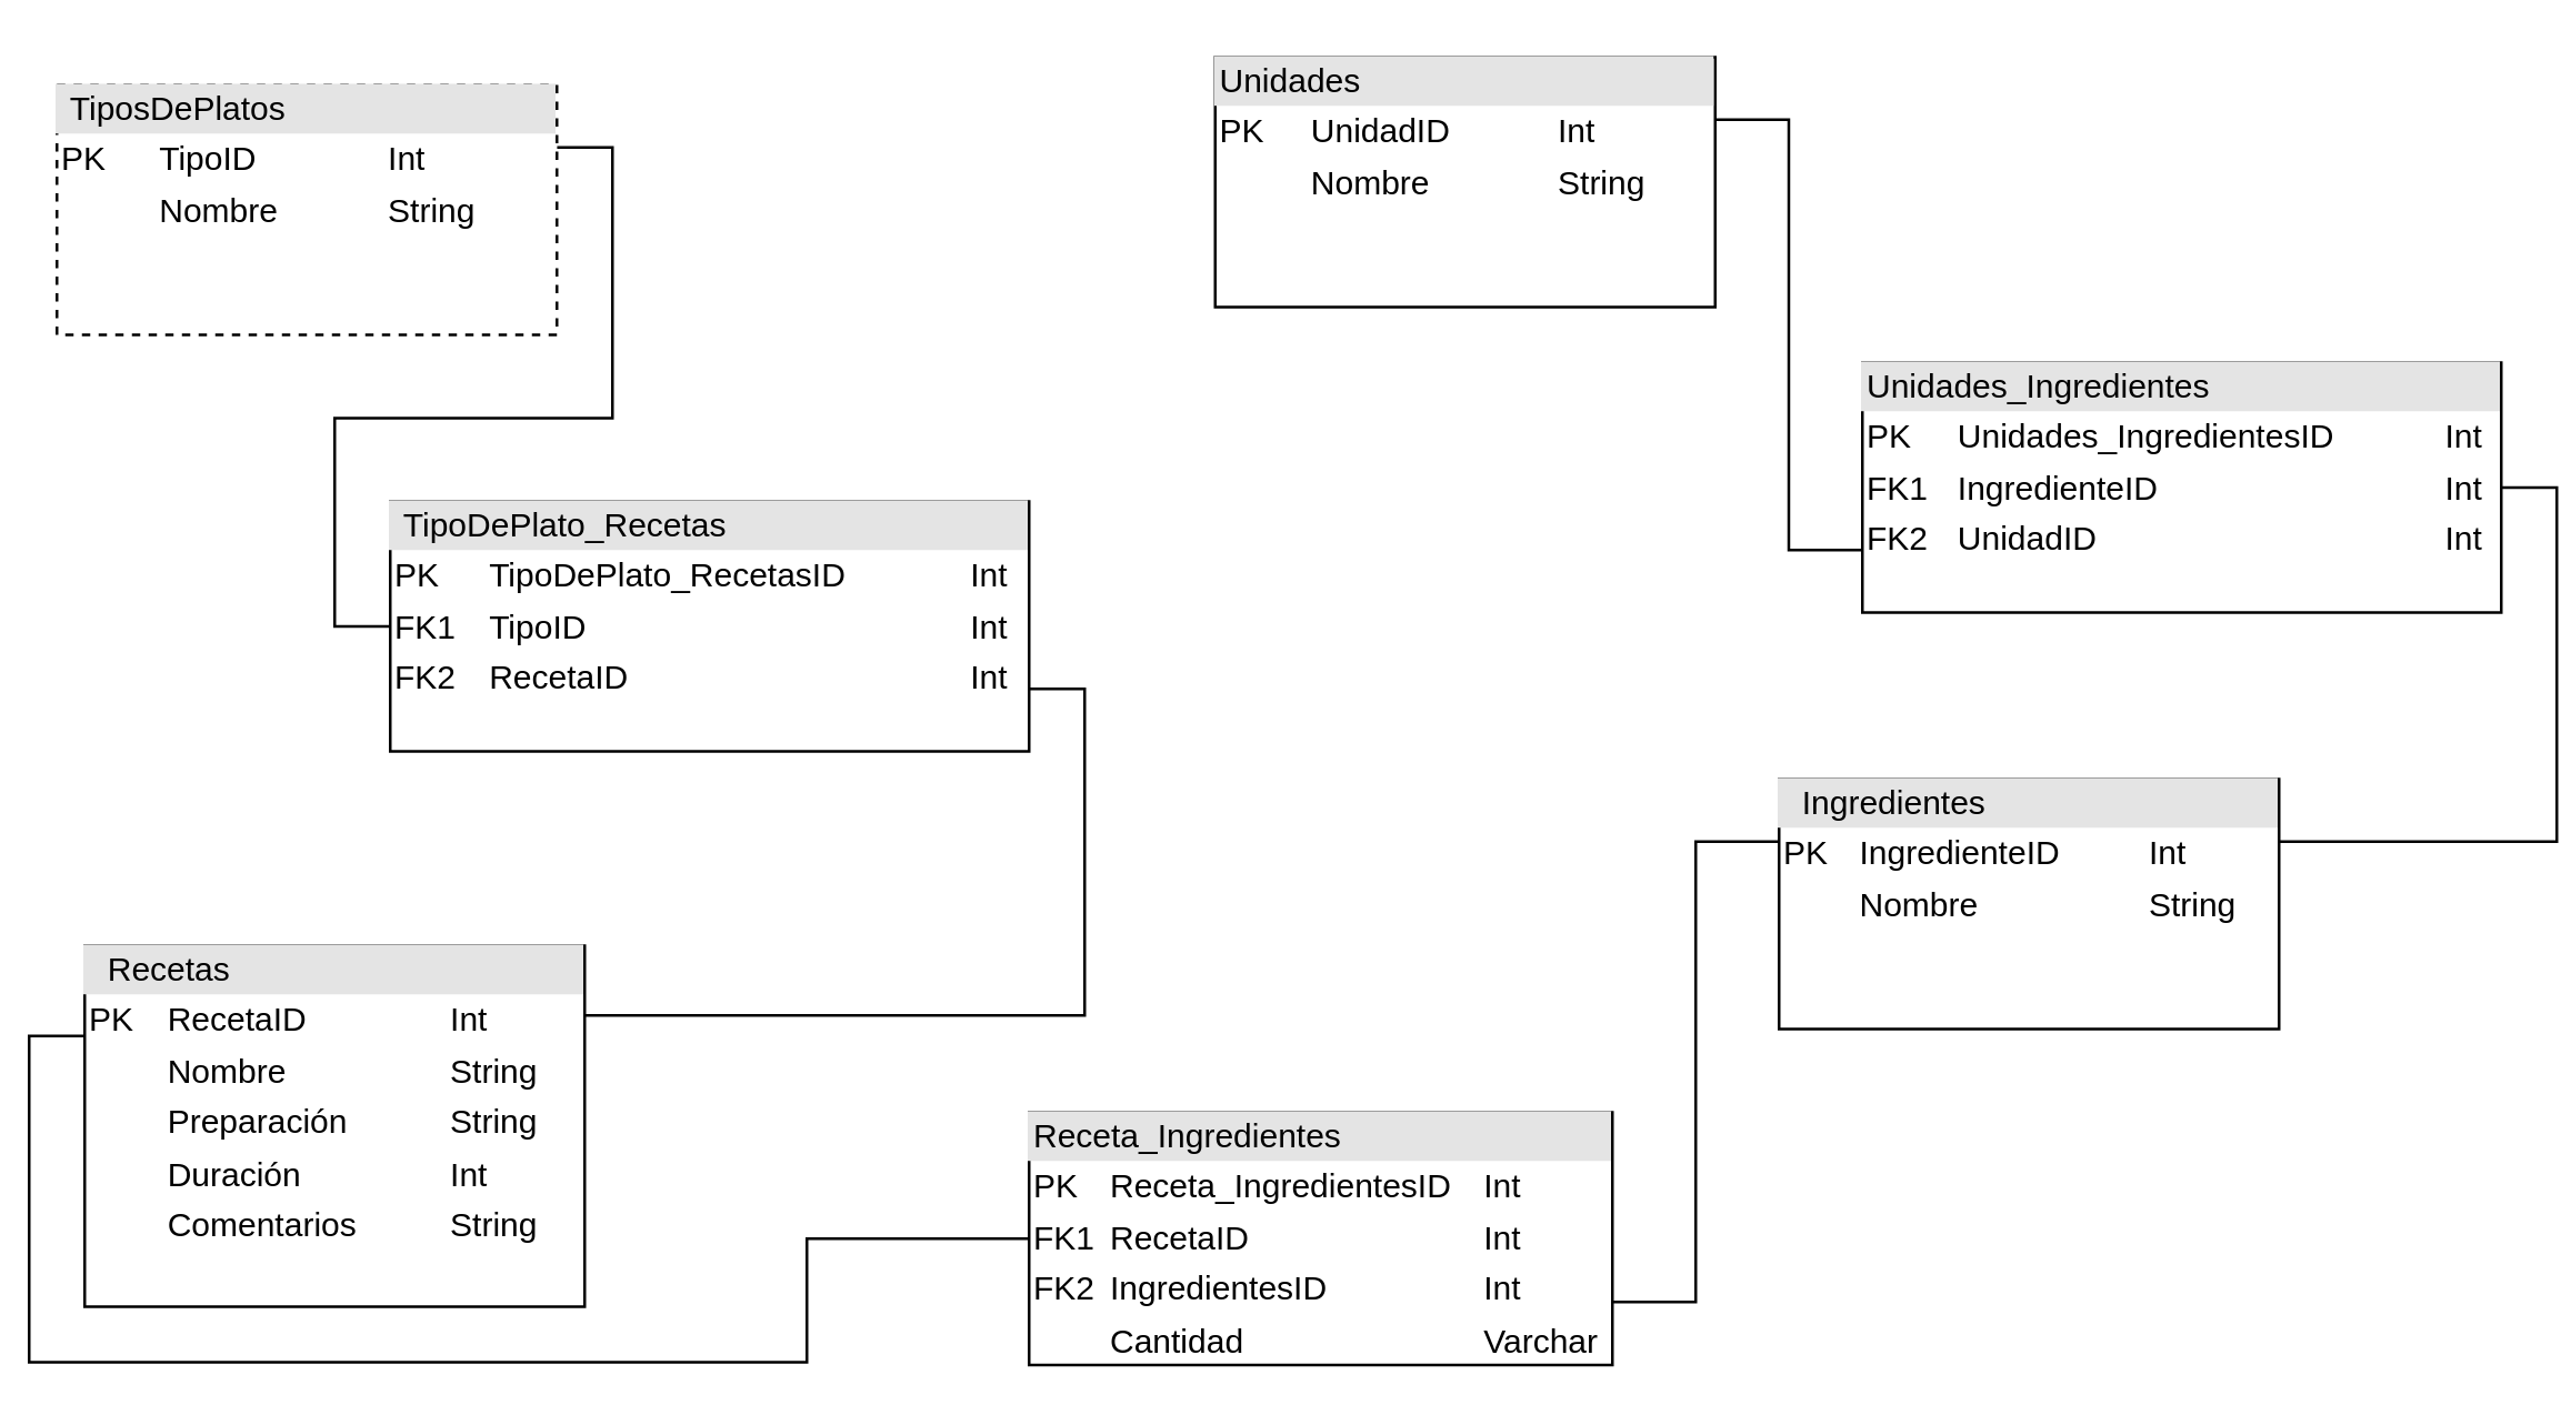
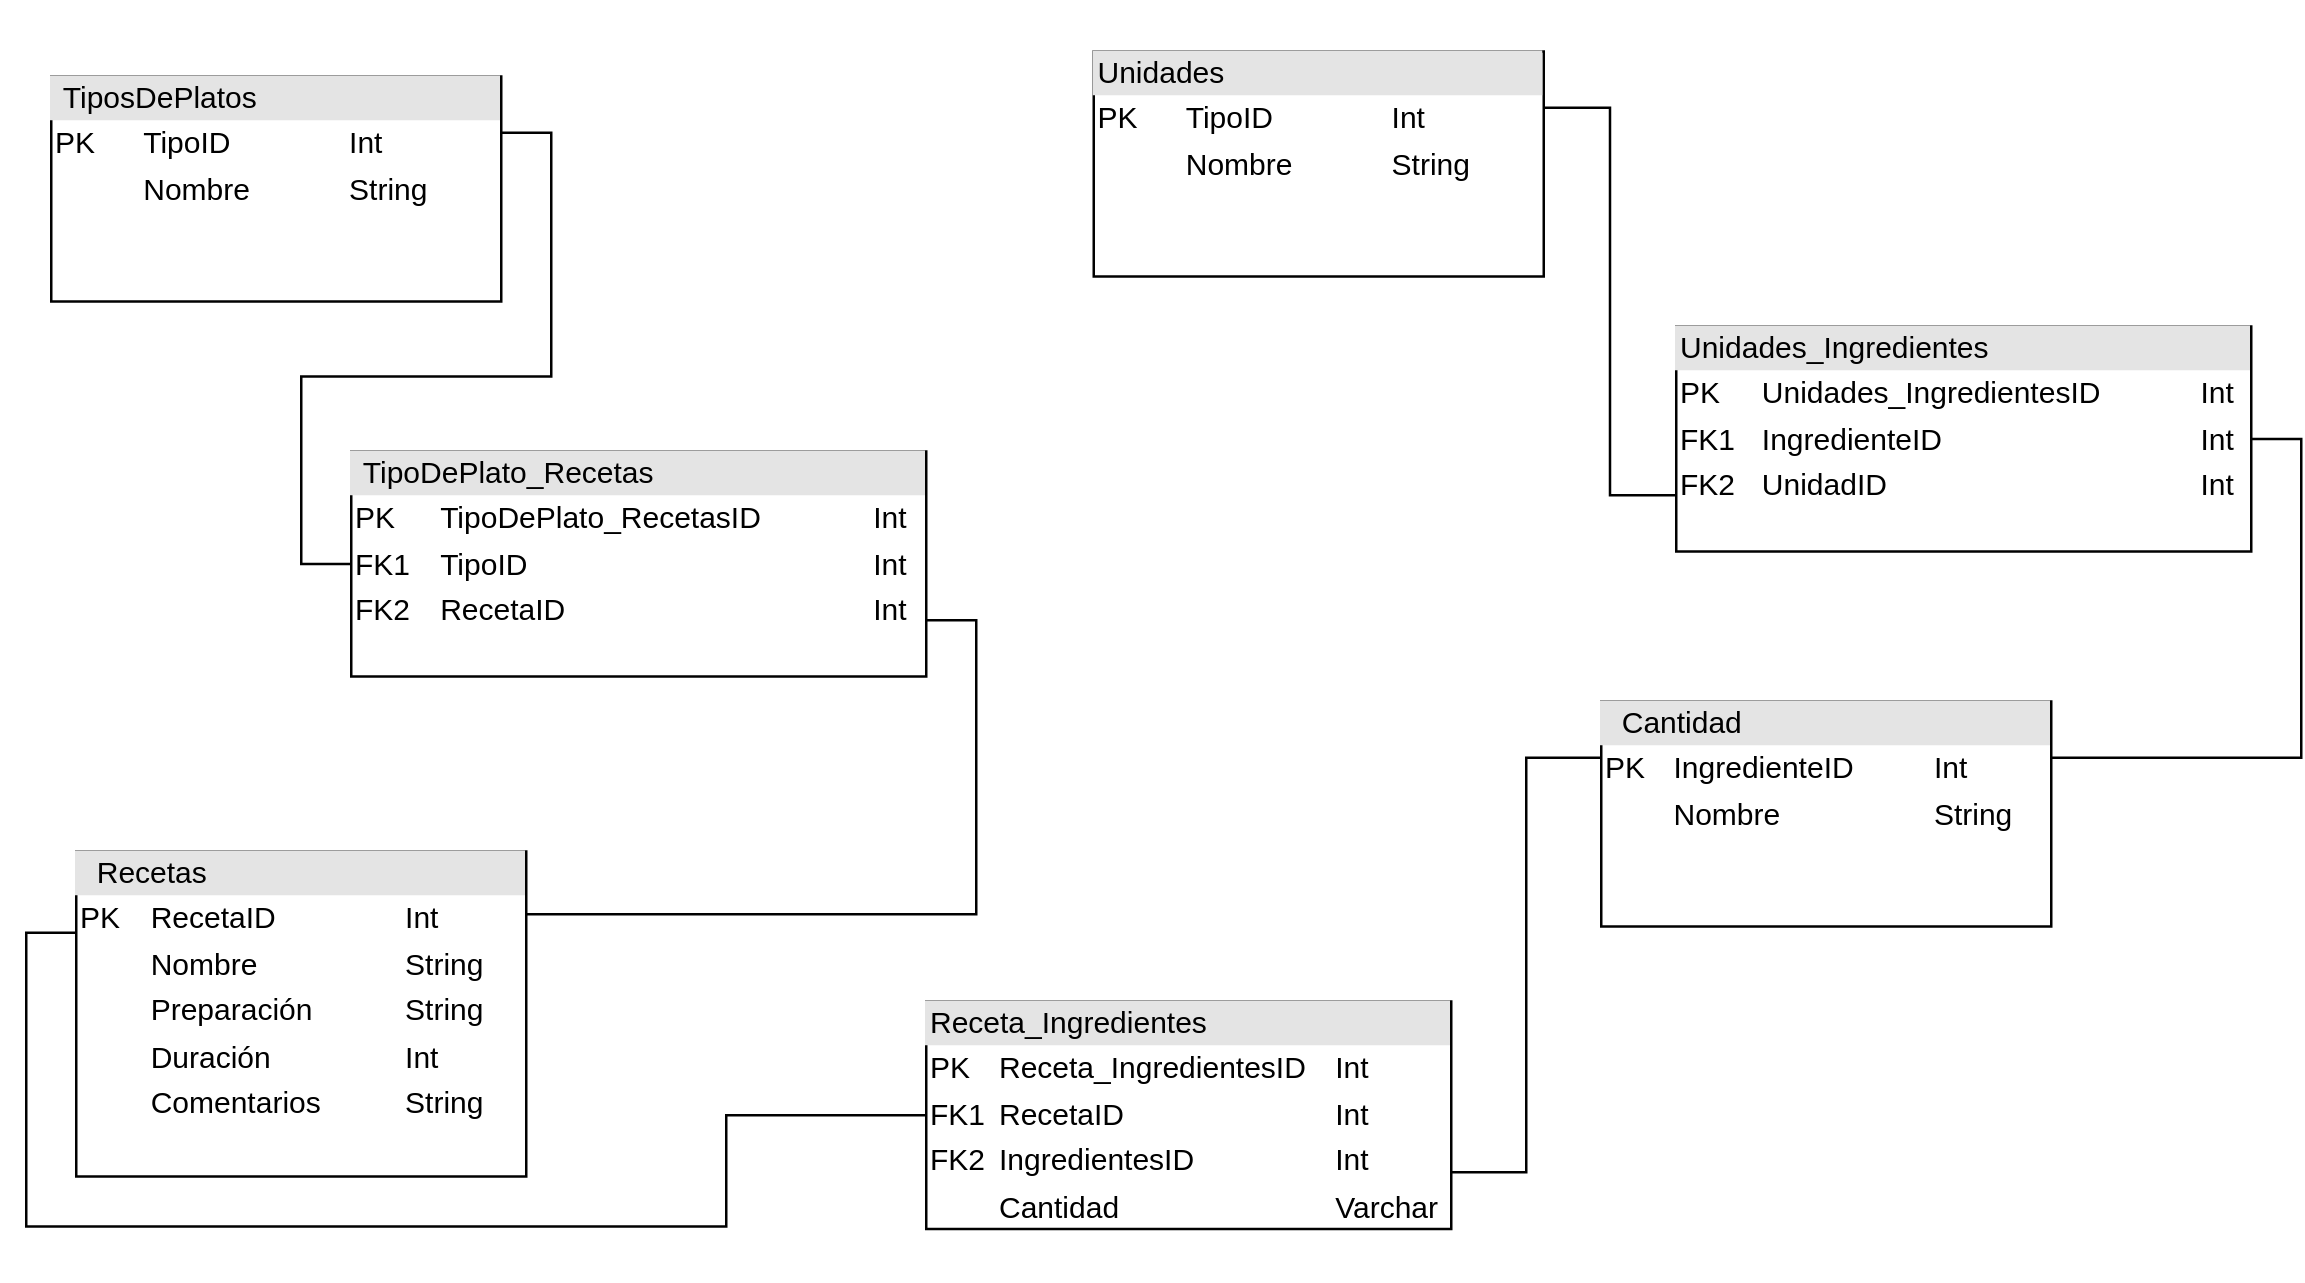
- <mxCell id="13" value="&lt;div style=&quot;box-sizing:border-box;width:100%;background:#e4e4e4;padding:2px;&quot;&gt;Unidades&lt;/div&gt;&lt;table style=&quot;width:100%;font-size:1em;&quot; cellpadding=&quot;2&quot; cellspacing=&quot;0&quot;&gt;&lt;tbody&gt;&lt;tr&gt;&lt;td&gt;PK&lt;/td&gt;&lt;td&gt;UnidadID&lt;/td&gt;&lt;td&gt;Int&lt;/td&gt;&lt;/tr&gt;&lt;tr&gt;&lt;td&gt;&lt;br&gt;&lt;/td&gt;&lt;td&gt;Nombre&lt;/td&gt;&lt;td&gt;String&lt;/td&gt;&lt;/tr&gt;&lt;tr&gt;&lt;td&gt;&lt;/td&gt;&lt;td&gt;&lt;br&gt;&lt;/td&gt;&lt;td&gt;&lt;br&gt;&lt;/td&gt;&lt;/tr&gt;&lt;/tbody&gt;&lt;/table&gt;" style="verticalAlign=top;align=left;overflow=fill;html=1;whiteSpace=wrap;" vertex="1" parent="1"><mxGeometry x="437" y="20" width="180" height="90" as="geometry" /></mxCell>
+ <mxCell id="13" value="&lt;div style=&quot;box-sizing:border-box;width:100%;background:#e4e4e4;padding:2px;&quot;&gt;Unidades&lt;/div&gt;&lt;table style=&quot;width:100%;font-size:1em;&quot; cellpadding=&quot;2&quot; cellspacing=&quot;0&quot;&gt;&lt;tbody&gt;&lt;tr&gt;&lt;td&gt;PK&lt;/td&gt;&lt;td&gt;TipoID&lt;/td&gt;&lt;td&gt;Int&lt;/td&gt;&lt;/tr&gt;&lt;tr&gt;&lt;td&gt;&lt;br&gt;&lt;/td&gt;&lt;td&gt;Nombre&lt;/td&gt;&lt;td&gt;String&lt;/td&gt;&lt;/tr&gt;&lt;tr&gt;&lt;td&gt;&lt;/td&gt;&lt;td&gt;&lt;br&gt;&lt;/td&gt;&lt;td&gt;&lt;br&gt;&lt;/td&gt;&lt;/tr&gt;&lt;/tbody&gt;&lt;/table&gt;" style="verticalAlign=top;align=left;overflow=fill;html=1;whiteSpace=wrap;" vertex="1" parent="1"><mxGeometry x="437" y="20" width="180" height="90" as="geometry" /></mxCell>
- <mxCell id="3" value="&lt;div style=&quot;box-sizing:border-box;width:100%;background:#e4e4e4;padding:2px;&quot;&gt;&lt;span style=&quot;white-space: pre;&quot;&gt; &lt;/span&gt;TiposDePlatos&lt;/div&gt;&lt;table style=&quot;width:100%;font-size:1em;&quot; cellpadding=&quot;2&quot; cellspacing=&quot;0&quot;&gt;&lt;tbody&gt;&lt;tr&gt;&lt;td&gt;PK&lt;/td&gt;&lt;td&gt;TipoID&lt;/td&gt;&lt;td&gt;Int&lt;/td&gt;&lt;/tr&gt;&lt;tr&gt;&lt;td&gt;&lt;br&gt;&lt;/td&gt;&lt;td&gt;Nombre&lt;/td&gt;&lt;td&gt;String&lt;/td&gt;&lt;/tr&gt;&lt;tr&gt;&lt;td&gt;&lt;/td&gt;&lt;td&gt;&lt;br&gt;&lt;/td&gt;&lt;td&gt;&lt;br&gt;&lt;/td&gt;&lt;/tr&gt;&lt;/tbody&gt;&lt;/table&gt;" style="verticalAlign=top;align=left;overflow=fill;html=1;whiteSpace=wrap;dashed=1;" vertex="1" parent="1"><mxGeometry x="20" y="30" width="180" height="90" as="geometry" /></mxCell>
+ <mxCell id="3" value="&lt;div style=&quot;box-sizing:border-box;width:100%;background:#e4e4e4;padding:2px;&quot;&gt;&lt;span style=&quot;white-space: pre;&quot;&gt; &lt;/span&gt;TiposDePlatos&lt;/div&gt;&lt;table style=&quot;width:100%;font-size:1em;&quot; cellpadding=&quot;2&quot; cellspacing=&quot;0&quot;&gt;&lt;tbody&gt;&lt;tr&gt;&lt;td&gt;PK&lt;/td&gt;&lt;td&gt;TipoID&lt;/td&gt;&lt;td&gt;Int&lt;/td&gt;&lt;/tr&gt;&lt;tr&gt;&lt;td&gt;&lt;br&gt;&lt;/td&gt;&lt;td&gt;Nombre&lt;/td&gt;&lt;td&gt;String&lt;/td&gt;&lt;/tr&gt;&lt;tr&gt;&lt;td&gt;&lt;/td&gt;&lt;td&gt;&lt;br&gt;&lt;/td&gt;&lt;td&gt;&lt;br&gt;&lt;/td&gt;&lt;/tr&gt;&lt;/tbody&gt;&lt;/table&gt;" style="verticalAlign=top;align=left;overflow=fill;html=1;whiteSpace=wrap;" vertex="1" parent="1"><mxGeometry x="20" y="30" width="180" height="90" as="geometry" /></mxCell>
- <mxCell id="9" value="&lt;div style=&quot;box-sizing:border-box;width:100%;background:#e4e4e4;padding:2px;&quot;&gt;&lt;span style=&quot;white-space: pre;&quot;&gt; &lt;/span&gt;&lt;span style=&quot;white-space: pre;&quot;&gt; &lt;/span&gt;Ingredientes&lt;/div&gt;&lt;table style=&quot;width:100%;font-size:1em;&quot; cellpadding=&quot;2&quot; cellspacing=&quot;0&quot;&gt;&lt;tbody&gt;&lt;tr&gt;&lt;td&gt;PK&lt;/td&gt;&lt;td&gt;IngredienteID&lt;/td&gt;&lt;td&gt;Int&lt;/td&gt;&lt;/tr&gt;&lt;tr&gt;&lt;td&gt;&lt;/td&gt;&lt;td&gt;Nombre&lt;/td&gt;&lt;td&gt;String&lt;/td&gt;&lt;/tr&gt;&lt;tr&gt;&lt;td&gt;&lt;/td&gt;&lt;td&gt;&lt;br&gt;&lt;/td&gt;&lt;td&gt;&lt;br&gt;&lt;/td&gt;&lt;/tr&gt;&lt;/tbody&gt;&lt;/table&gt;" style="verticalAlign=top;align=left;overflow=fill;html=1;whiteSpace=wrap;" vertex="1" parent="1"><mxGeometry x="640" y="280" width="180" height="90" as="geometry" /></mxCell>
+ <mxCell id="9" value="&lt;div style=&quot;box-sizing:border-box;width:100%;background:#e4e4e4;padding:2px;&quot;&gt;&lt;span style=&quot;white-space: pre;&quot;&gt; &lt;/span&gt;&lt;span style=&quot;white-space: pre;&quot;&gt; &lt;/span&gt;Cantidad&lt;/div&gt;&lt;table style=&quot;width:100%;font-size:1em;&quot; cellpadding=&quot;2&quot; cellspacing=&quot;0&quot;&gt;&lt;tbody&gt;&lt;tr&gt;&lt;td&gt;PK&lt;/td&gt;&lt;td&gt;IngredienteID&lt;/td&gt;&lt;td&gt;Int&lt;/td&gt;&lt;/tr&gt;&lt;tr&gt;&lt;td&gt;&lt;/td&gt;&lt;td&gt;Nombre&lt;/td&gt;&lt;td&gt;String&lt;/td&gt;&lt;/tr&gt;&lt;tr&gt;&lt;td&gt;&lt;/td&gt;&lt;td&gt;&lt;br&gt;&lt;/td&gt;&lt;td&gt;&lt;br&gt;&lt;/td&gt;&lt;/tr&gt;&lt;/tbody&gt;&lt;/table&gt;" style="verticalAlign=top;align=left;overflow=fill;html=1;whiteSpace=wrap;" vertex="1" parent="1"><mxGeometry x="640" y="280" width="180" height="90" as="geometry" /></mxCell>
